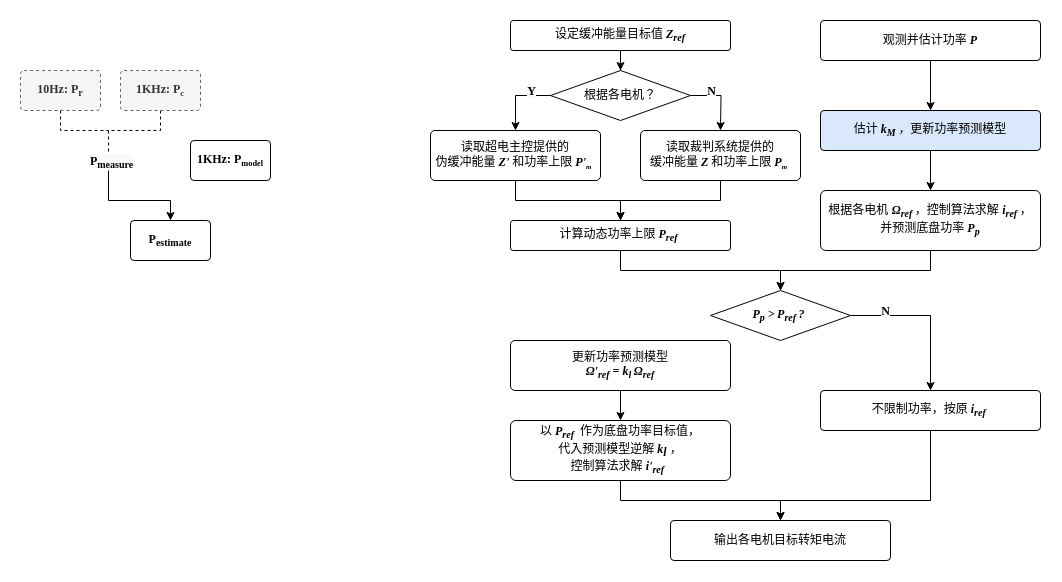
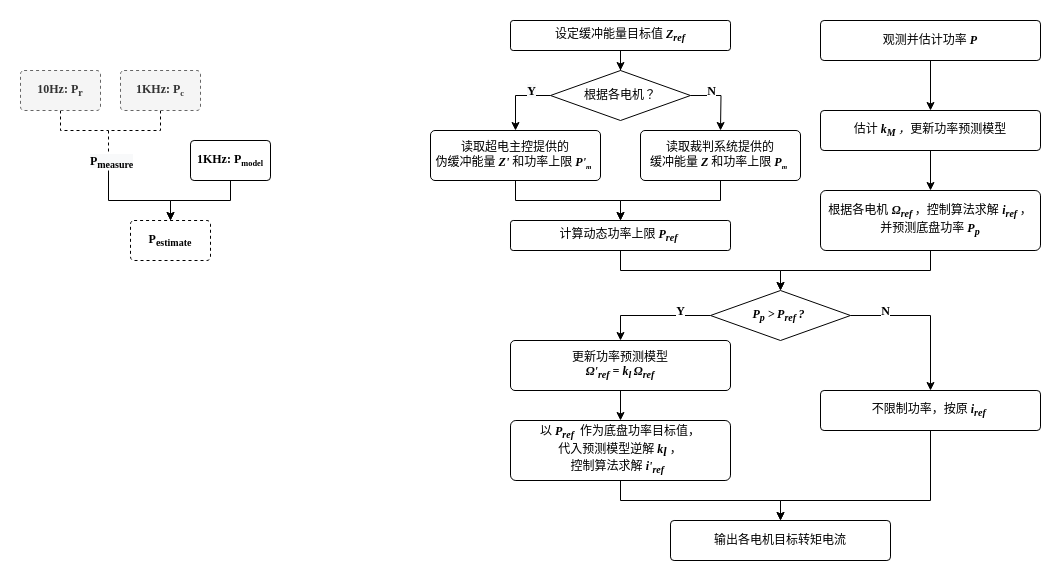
- <mxCell id="5" value="&lt;font face=&quot;华文中宋&quot;&gt;估计 &lt;/font&gt;&lt;b style=&quot;font-style: italic&quot;&gt;&lt;font face=&quot;Times New Roman&quot;&gt;k&lt;sub&gt;M&amp;nbsp;&lt;/sub&gt;&lt;/font&gt;&lt;/b&gt;&lt;font face=&quot;华文中宋&quot;&gt;&lt;i&gt;，&lt;/i&gt;更新&lt;/font&gt;&lt;font face=&quot;华文中宋&quot;&gt;功率预测模型&lt;/font&gt;" style="rounded=1;whiteSpace=wrap;html=1;arcSize=9;fillColor=#dae8fc;" parent="1" vertex="1"><mxGeometry x="820" y="110" width="220" height="40" as="geometry" /></mxCell>
+ <mxCell id="5" value="&lt;font face=&quot;华文中宋&quot;&gt;估计 &lt;/font&gt;&lt;b style=&quot;font-style: italic&quot;&gt;&lt;font face=&quot;Times New Roman&quot;&gt;k&lt;sub&gt;M&amp;nbsp;&lt;/sub&gt;&lt;/font&gt;&lt;/b&gt;&lt;font face=&quot;华文中宋&quot;&gt;&lt;i&gt;，&lt;/i&gt;更新&lt;/font&gt;&lt;font face=&quot;华文中宋&quot;&gt;功率预测模型&lt;/font&gt;" style="rounded=1;whiteSpace=wrap;html=1;arcSize=9;" parent="1" vertex="1"><mxGeometry x="820" y="110" width="220" height="40" as="geometry" /></mxCell>
+ <mxCell id="38" style="edgeStyle=orthogonalEdgeStyle;rounded=0;orthogonalLoop=1;jettySize=auto;html=1;" parent="1" source="39" target="41" edge="1"><mxGeometry relative="1" as="geometry" /></mxCell>
- <mxCell id="41" value="&lt;font face=&quot;Times New Roman&quot;&gt;&lt;b&gt;P&lt;sub&gt;estimate&lt;/sub&gt;&lt;/b&gt;&lt;/font&gt;" style="rounded=1;whiteSpace=wrap;html=1;arcSize=9;" parent="1" vertex="1"><mxGeometry x="130" y="220" width="80" height="40" as="geometry" /></mxCell>
+ <mxCell id="41" value="&lt;font face=&quot;Times New Roman&quot;&gt;&lt;b&gt;P&lt;sub&gt;estimate&lt;/sub&gt;&lt;/b&gt;&lt;/font&gt;" style="rounded=1;whiteSpace=wrap;html=1;arcSize=9;dashed=1;" parent="1" vertex="1"><mxGeometry x="130" y="220" width="80" height="40" as="geometry" /></mxCell>
+ <mxCell id="10" style="edgeStyle=orthogonalEdgeStyle;rounded=0;orthogonalLoop=1;jettySize=auto;html=1;entryX=0.5;entryY=0;entryDx=0;entryDy=0;fontFamily=Times New Roman;exitX=0;exitY=0.5;exitDx=0;exitDy=0;" parent="1" source="14" target="20" edge="1"><mxGeometry relative="1" as="geometry" /></mxCell>
+ <mxCell id="11" value="Y" style="edgeLabel;html=1;align=center;verticalAlign=middle;resizable=0;points=[];fontFamily=Times New Roman;fontSize=12;fontStyle=1" parent="10" vertex="1" connectable="0"><mxGeometry x="-0.311" relative="1" as="geometry"><mxPoint x="9" y="-5" as="offset" /></mxGeometry></mxCell>
